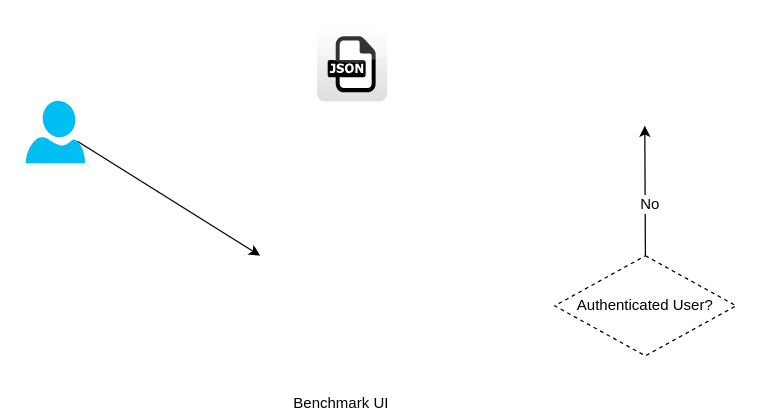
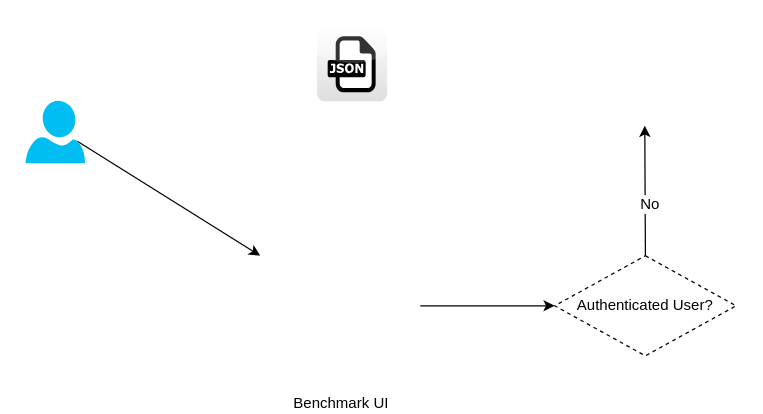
+ <mxCell id="5" style="edgeStyle=none;rounded=0;orthogonalLoop=1;jettySize=auto;html=1;exitX=1;exitY=0.5;exitDx=0;exitDy=0;entryX=0;entryY=0.5;entryDx=0;entryDy=0;" parent="1" source="6" target="9" edge="1"><mxGeometry relative="1" as="geometry"><mxPoint x="433" y="250" as="targetPoint" /></mxGeometry></mxCell>
